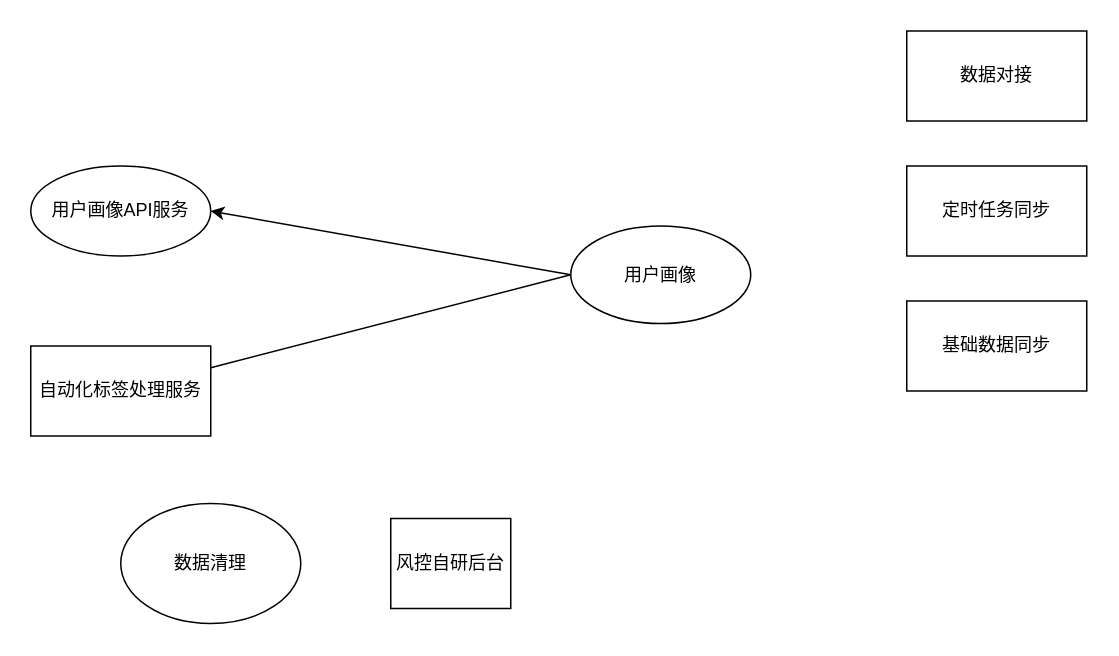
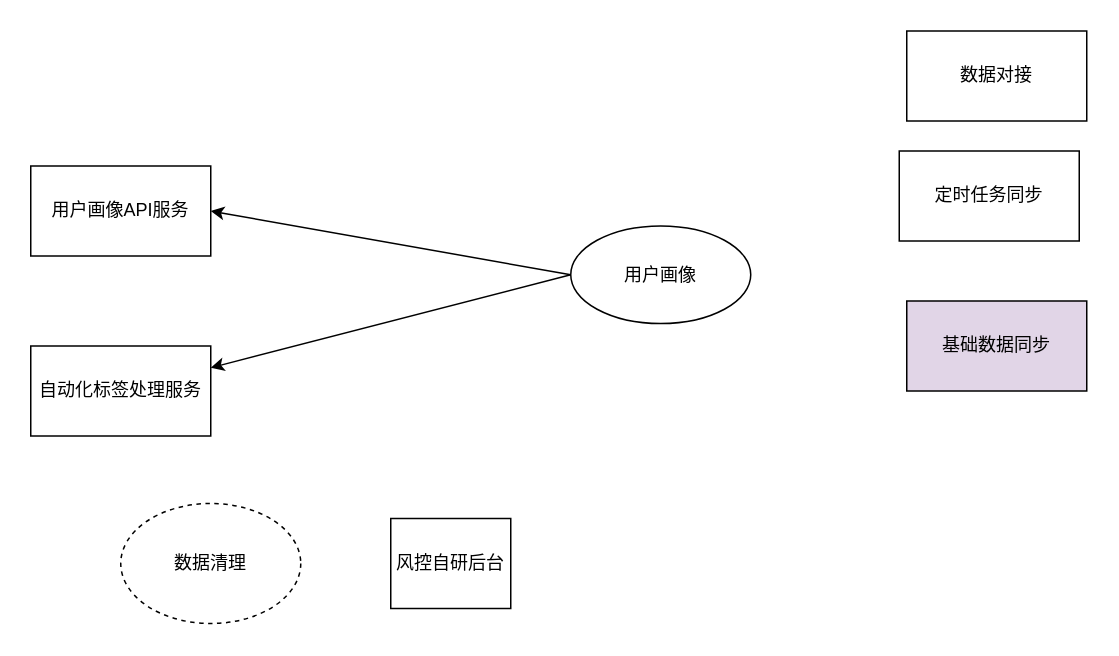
- <mxCell id="6" value="&lt;span&gt;用户画像API服务&lt;/span&gt;" style="ellipse;whiteSpace=wrap;html=1;" vertex="1" parent="1"><mxGeometry x="20" y="110" width="120" height="60" as="geometry" /></mxCell>
+ <mxCell id="6" value="&lt;span&gt;用户画像API服务&lt;/span&gt;" style="rounded=0;whiteSpace=wrap;html=1;" vertex="1" parent="1"><mxGeometry x="20" y="110" width="120" height="60" as="geometry" /></mxCell>
- <mxCell id="3" value="定时任务同步" style="rounded=0;whiteSpace=wrap;html=1;" vertex="1" parent="1"><mxGeometry x="604" y="110" width="120" height="60" as="geometry" /></mxCell>
+ <mxCell id="3" value="定时任务同步" style="rounded=0;whiteSpace=wrap;html=1;" vertex="1" parent="1"><mxGeometry x="599" y="100" width="120" height="60" as="geometry" /></mxCell>
- <mxCell id="4" value="基础数据同步" style="rounded=0;whiteSpace=wrap;html=1;" vertex="1" parent="1"><mxGeometry x="604" y="200" width="120" height="60" as="geometry" /></mxCell>
+ <mxCell id="4" value="基础数据同步" style="rounded=0;whiteSpace=wrap;html=1;fillColor=#e1d5e7;" vertex="1" parent="1"><mxGeometry x="604" y="200" width="120" height="60" as="geometry" /></mxCell>
- <mxCell id="10" value="" style="endArrow=none;html=1;exitX=0;exitY=0.5;exitDx=0;exitDy=0;" edge="1" parent="1" source="8" target="7"><mxGeometry width="50" height="50" relative="1" as="geometry"><mxPoint x="220" y="280" as="sourcePoint" /><mxPoint x="270" y="230" as="targetPoint" /></mxGeometry></mxCell>
+ <mxCell id="10" value="" style="endArrow=classic;html=1;exitX=0;exitY=0.5;exitDx=0;exitDy=0;" edge="1" parent="1" source="8" target="7"><mxGeometry width="50" height="50" relative="1" as="geometry"><mxPoint x="220" y="280" as="sourcePoint" /><mxPoint x="270" y="230" as="targetPoint" /></mxGeometry></mxCell>
- <mxCell id="9" value="&lt;span&gt;数据清理&lt;/span&gt;" style="ellipse;whiteSpace=wrap;html=1;" vertex="1" parent="1"><mxGeometry x="80" y="335" width="120" height="80" as="geometry" /></mxCell>
+ <mxCell id="9" value="&lt;span&gt;数据清理&lt;/span&gt;" style="ellipse;whiteSpace=wrap;html=1;dashed=1;" vertex="1" parent="1"><mxGeometry x="80" y="335" width="120" height="80" as="geometry" /></mxCell>
